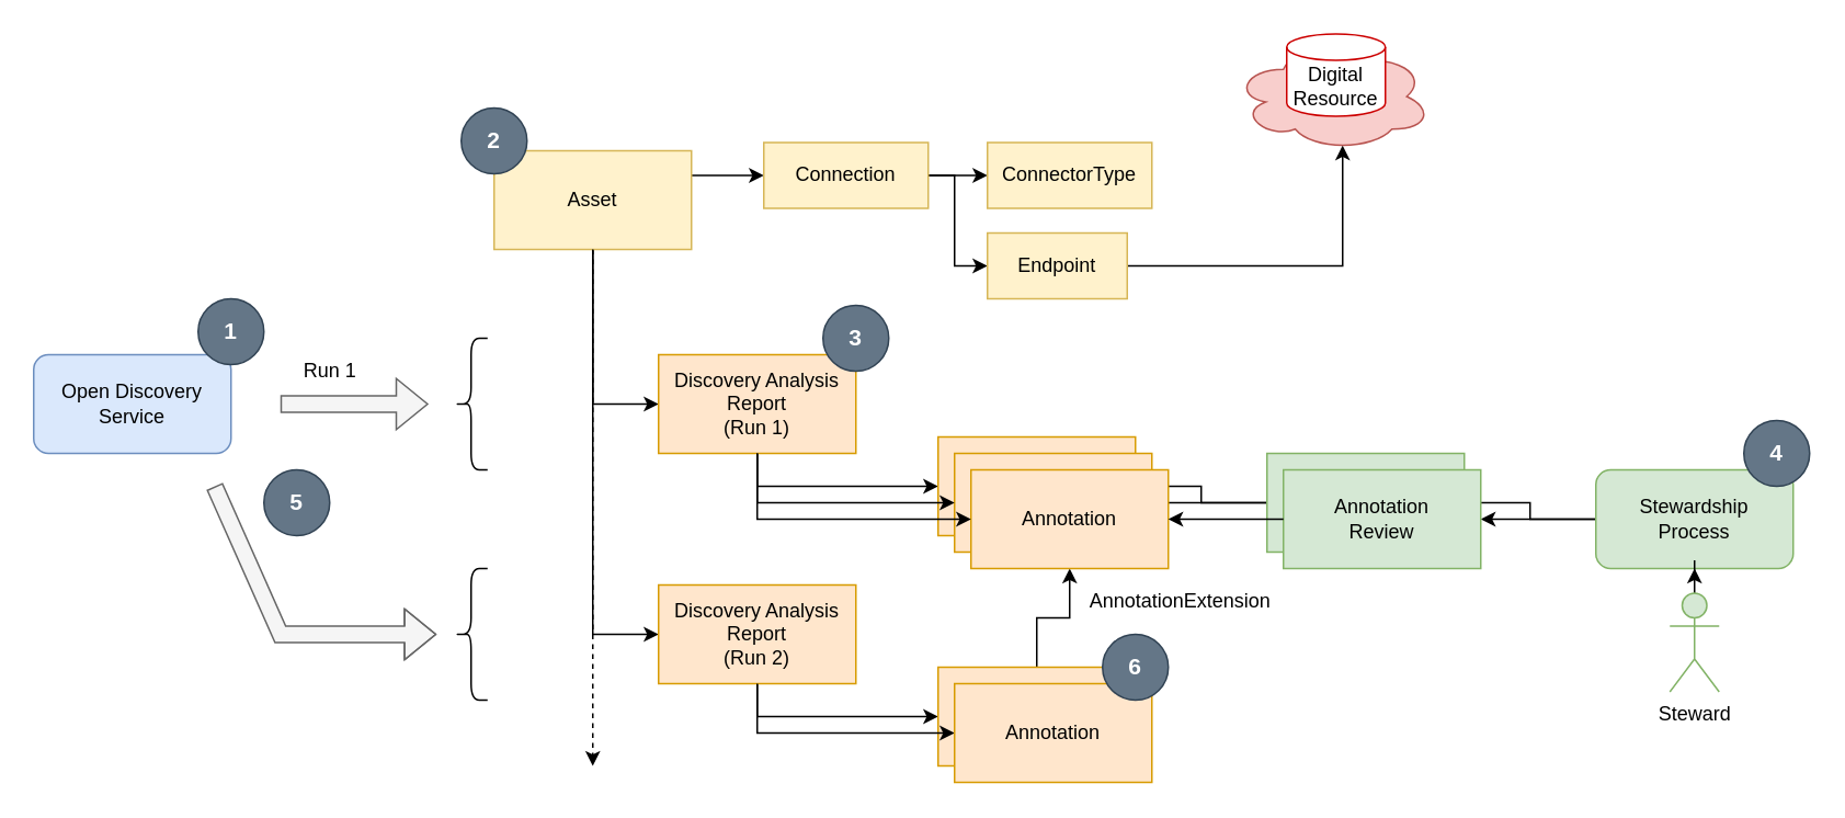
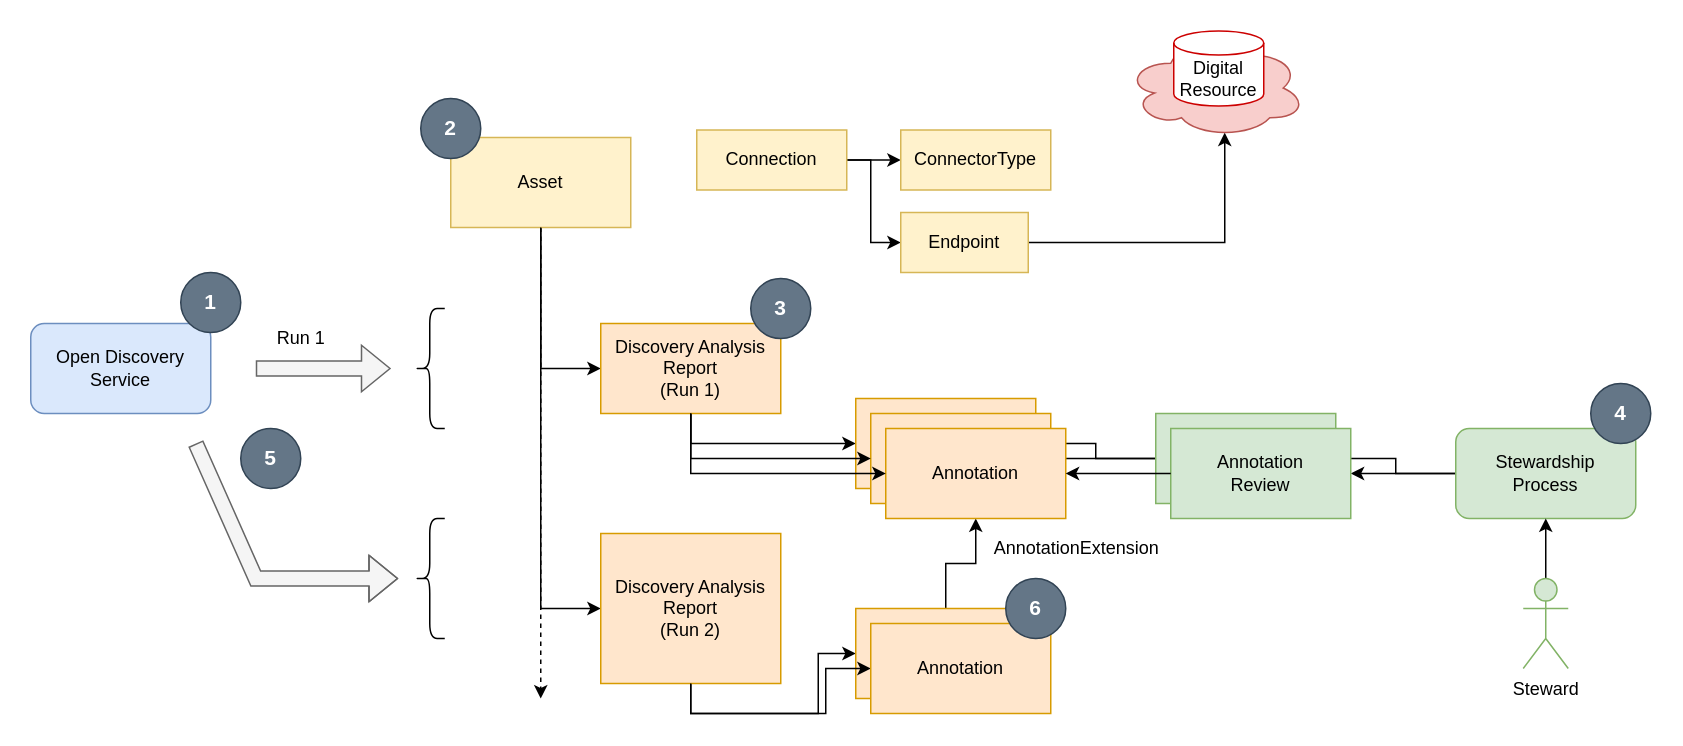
- <mxCell id="4" style="edgeStyle=orthogonalEdgeStyle;rounded=0;orthogonalLoop=1;jettySize=auto;html=1;exitX=1;exitY=0.25;exitDx=0;exitDy=0;fontSize=12;" edge="1" parent="1" source="5" target="39"><mxGeometry relative="1" as="geometry" /></mxCell>
- <mxCell id="10" value="Discovery Analysis Report&lt;br&gt;(Run 2)" style="rounded=0;whiteSpace=wrap;html=1;fillColor=#ffe6cc;strokeColor=#d79b00;" vertex="1" parent="1"><mxGeometry x="400" y="355" width="120" height="60" as="geometry" /></mxCell>
+ <mxCell id="10" value="Discovery Analysis Report&lt;br&gt;(Run 2)" style="rounded=0;whiteSpace=wrap;html=1;fillColor=#ffe6cc;strokeColor=#d79b00;" vertex="1" parent="1"><mxGeometry x="400" y="355" width="120" height="100" as="geometry" /></mxCell>
- <mxCell id="30" value="Steward" style="shape=umlActor;verticalLabelPosition=bottom;verticalAlign=top;html=1;outlineConnect=0;fillColor=#d5e8d4;strokeColor=#82b366;" vertex="1" parent="1"><mxGeometry x="1015" y="360" width="30" height="60" as="geometry" /></mxCell>
+ <mxCell id="30" value="Steward" style="shape=umlActor;verticalLabelPosition=bottom;verticalAlign=top;html=1;outlineConnect=0;fillColor=#d5e8d4;strokeColor=#82b366;" vertex="1" parent="1"><mxGeometry x="1015" y="385" width="30" height="60" as="geometry" /></mxCell>
